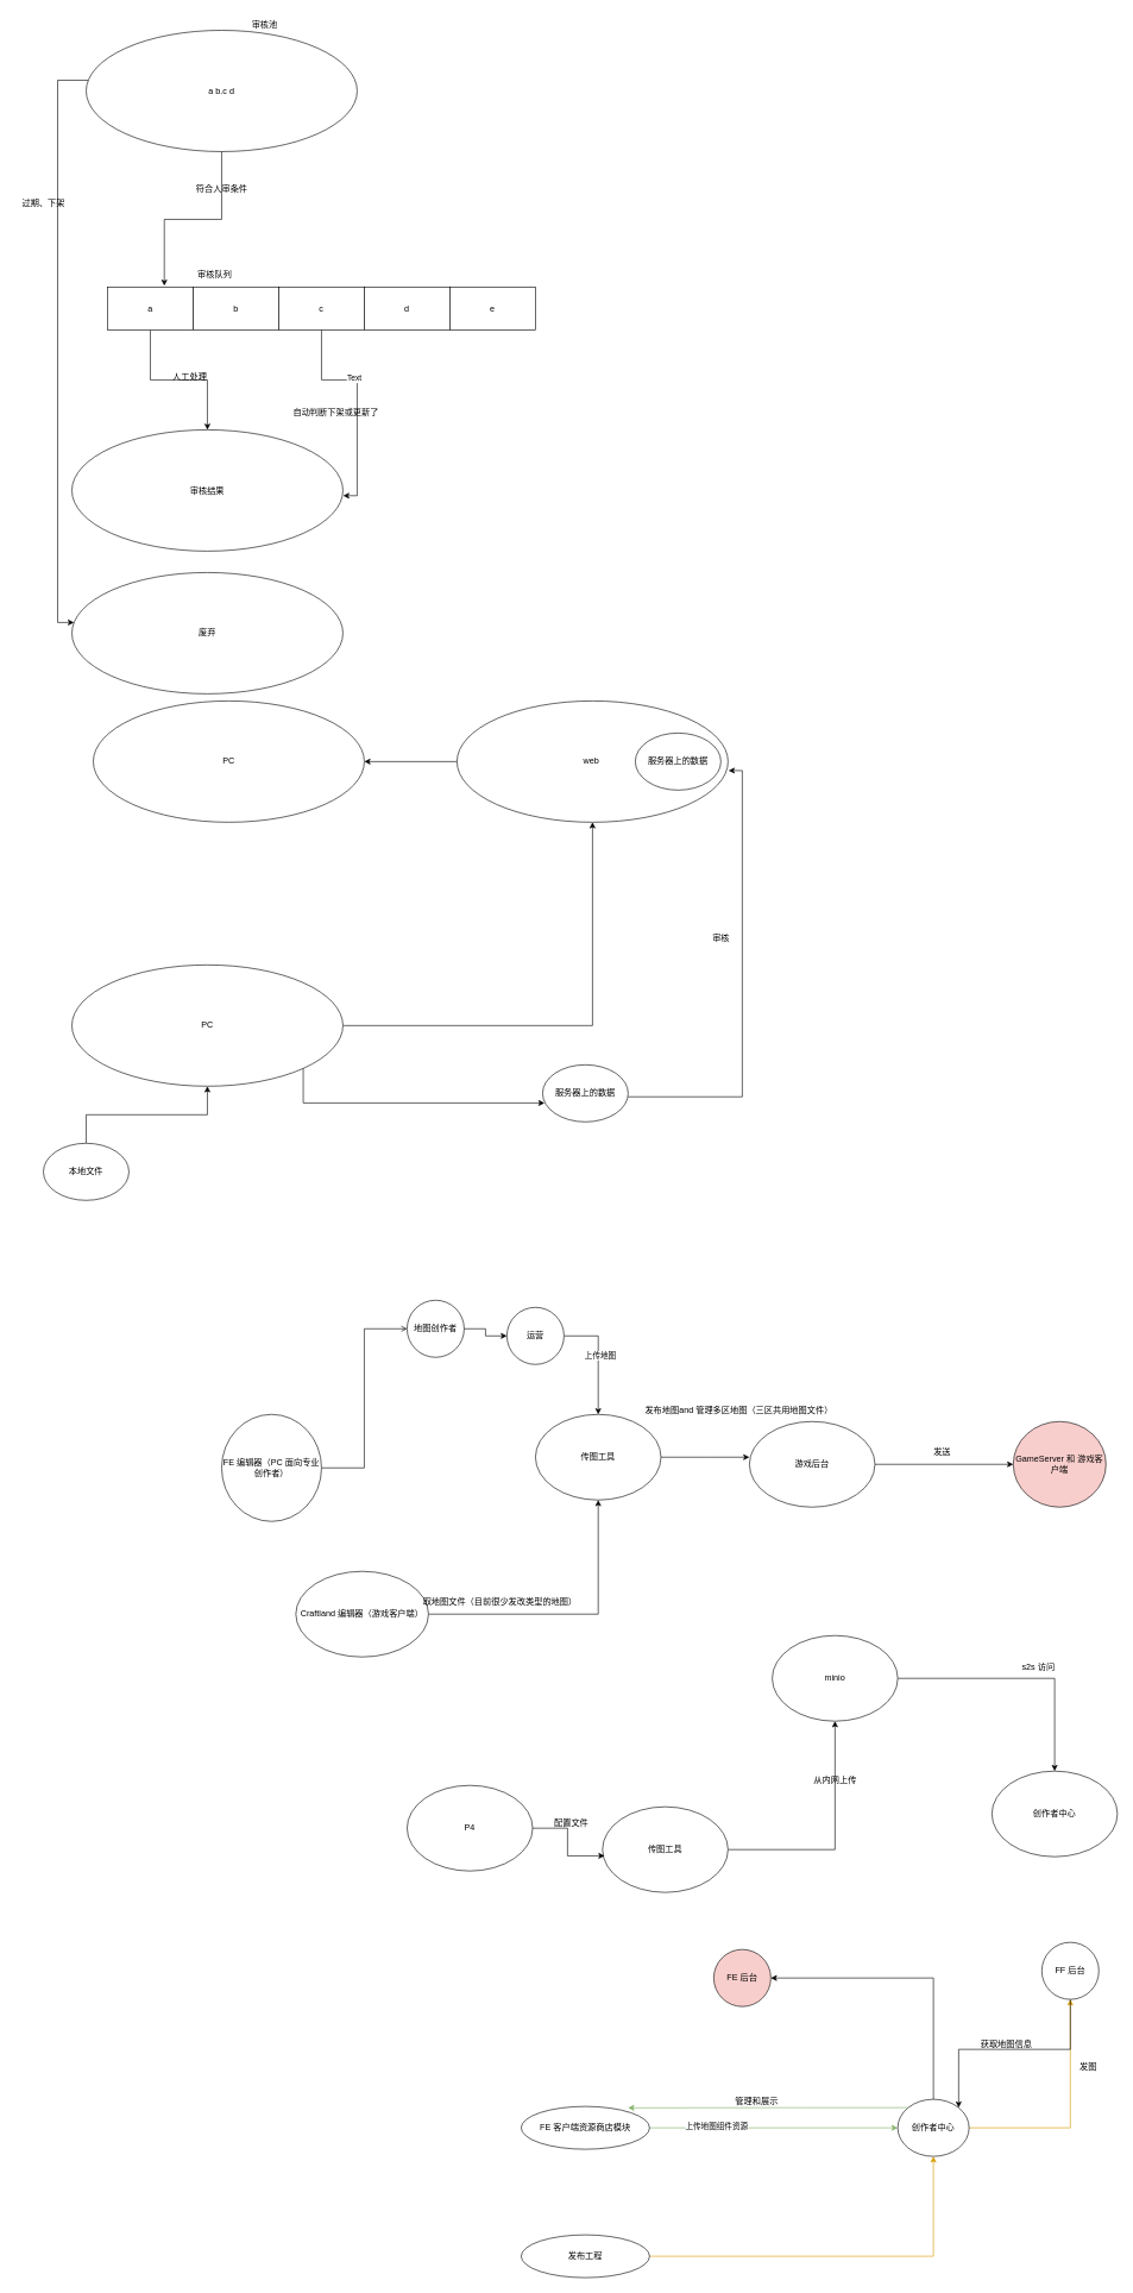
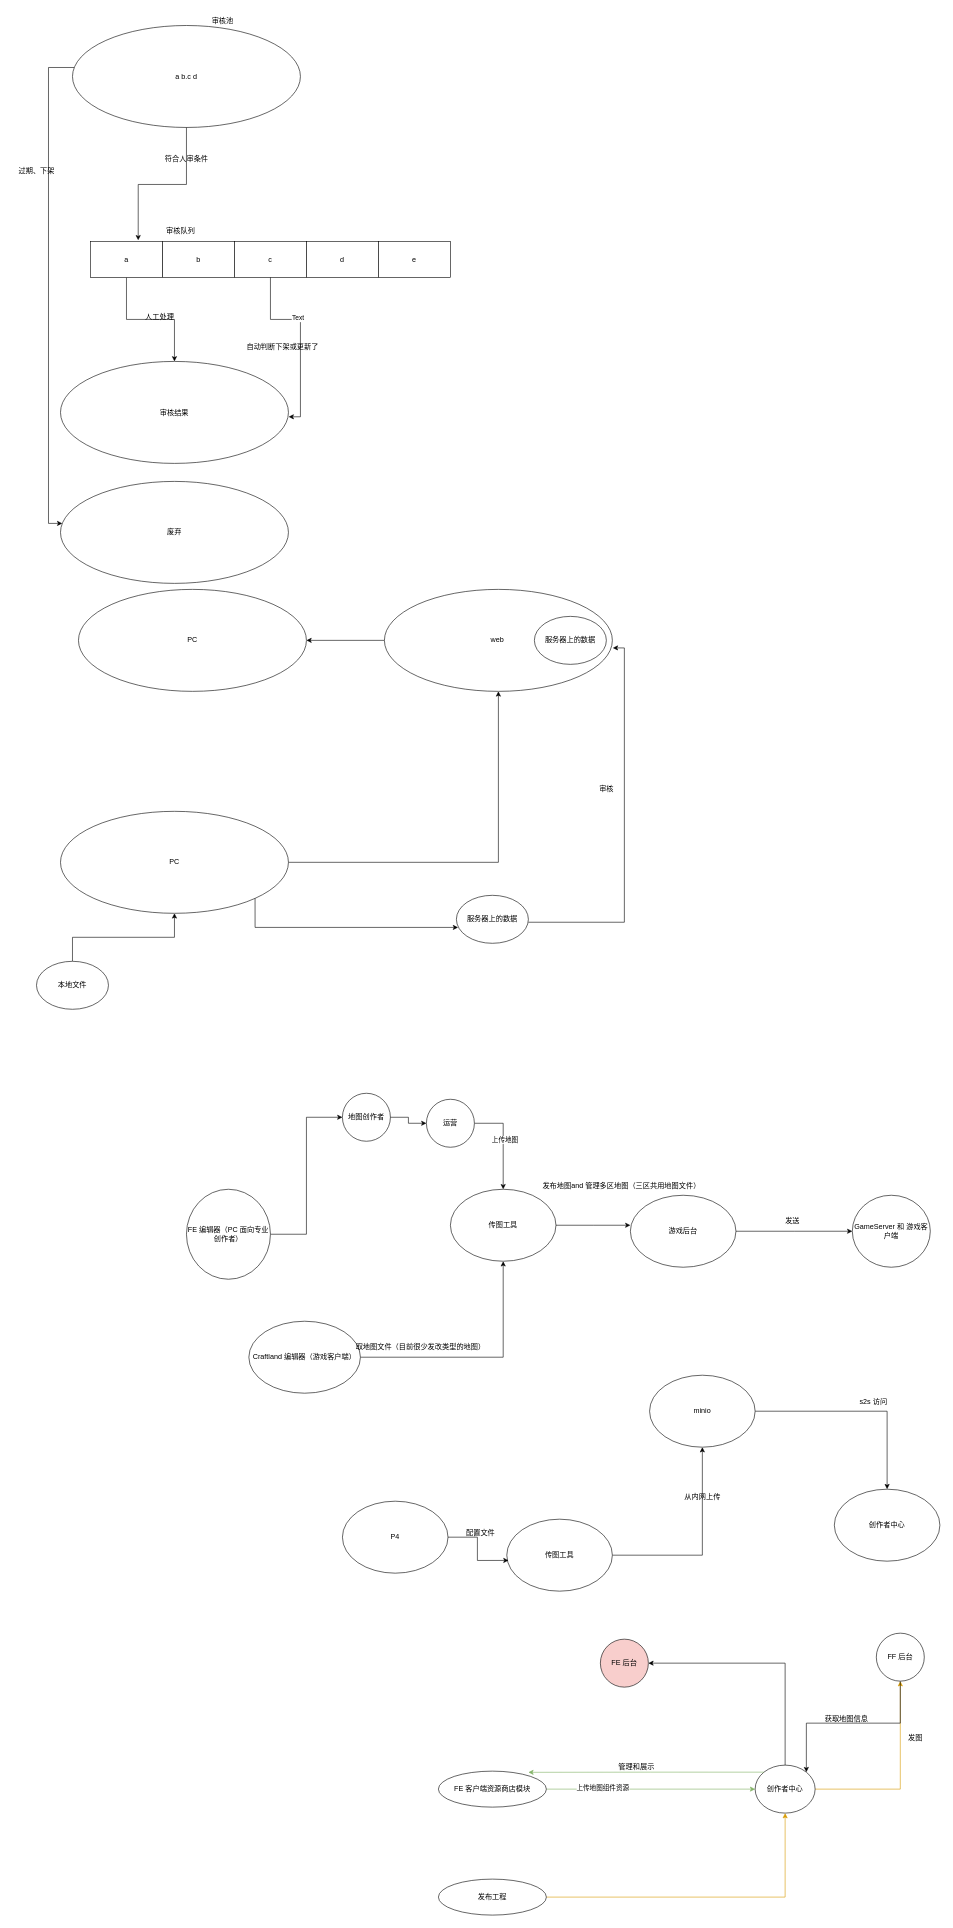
- <mxCell id="33" style="edgeStyle=orthogonalEdgeStyle;rounded=0;orthogonalLoop=1;jettySize=auto;html=1;entryX=0;entryY=0.5;entryDx=0;entryDy=0;endArrow=open;" edge="1" parent="1" source="34" target="39"><mxGeometry relative="1" as="geometry"><mxPoint x="640" y="2002" as="targetPoint" /></mxGeometry></mxCell>
+ <mxCell id="33" style="edgeStyle=orthogonalEdgeStyle;rounded=0;orthogonalLoop=1;jettySize=auto;html=1;entryX=0;entryY=0.5;entryDx=0;entryDy=0;" edge="1" parent="1" source="34" target="39"><mxGeometry relative="1" as="geometry"><mxPoint x="640" y="2002" as="targetPoint" /></mxGeometry></mxCell>
- <mxCell id="48" value="GameServer 和 游戏客户端" style="ellipse;whiteSpace=wrap;html=1;fillColor=#f8cecc;" vertex="1" parent="1"><mxGeometry x="1420" y="1992" width="130" height="120" as="geometry" /></mxCell>
+ <mxCell id="48" value="GameServer 和 游戏客户端" style="ellipse;whiteSpace=wrap;html=1;" vertex="1" parent="1"><mxGeometry x="1420" y="1992" width="130" height="120" as="geometry" /></mxCell>
